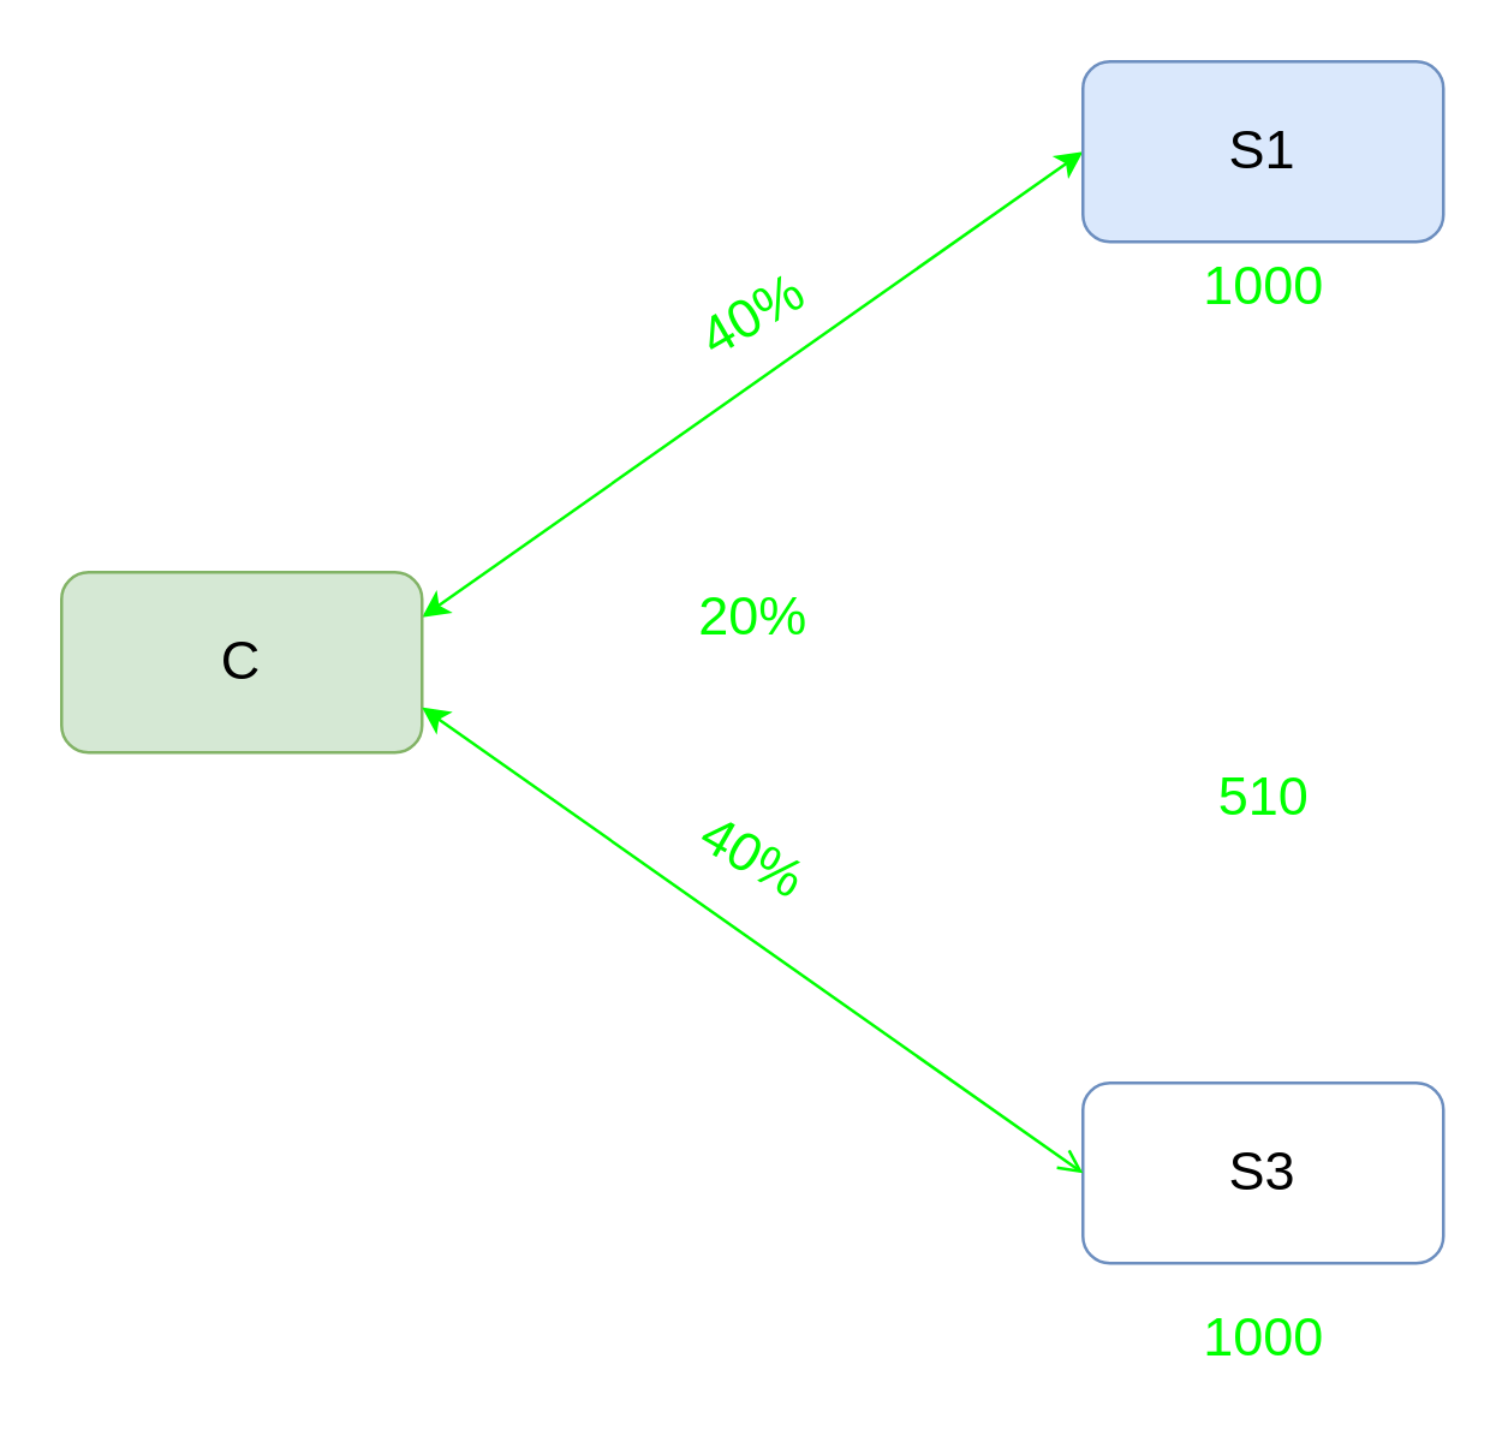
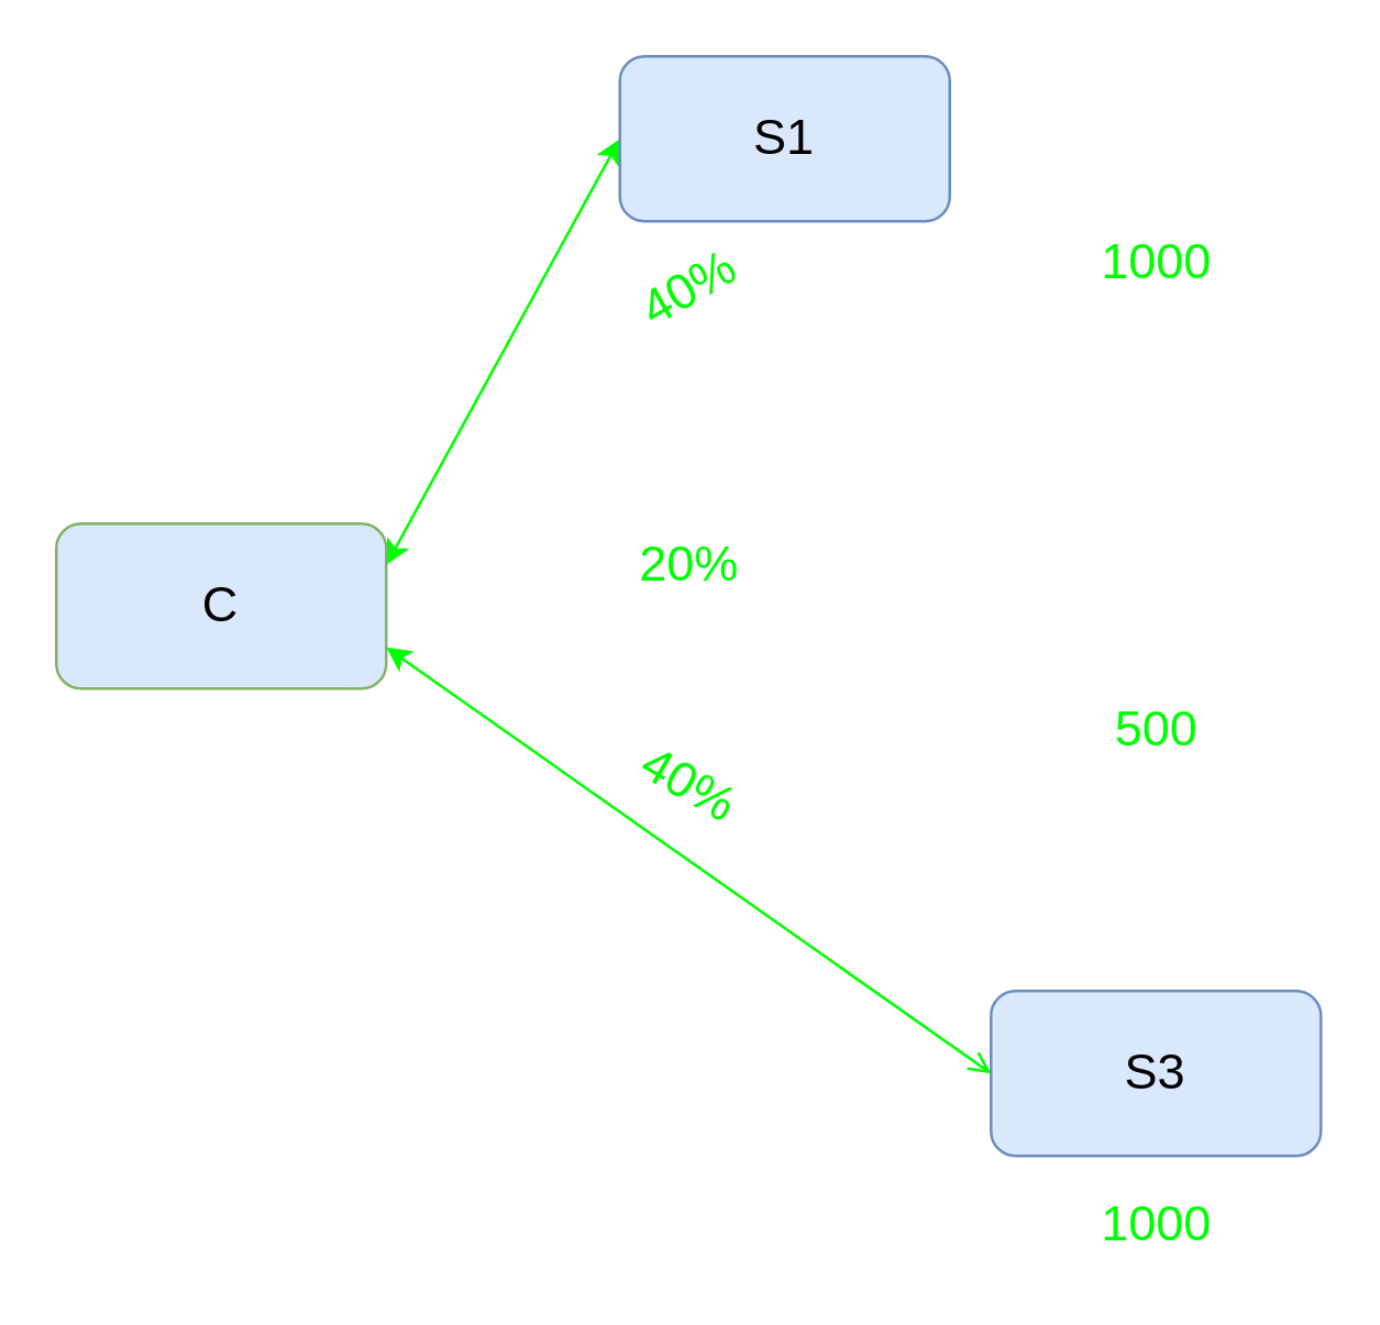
- <mxCell id="4" value="S1" style="rounded=1;whiteSpace=wrap;html=1;fontSize=18;fillColor=#dae8fc;strokeColor=#6c8ebf;" vertex="1" parent="1"><mxGeometry x="360" y="20" width="120" height="60" as="geometry" /></mxCell>
+ <mxCell id="4" value="S1" style="rounded=1;whiteSpace=wrap;html=1;fontSize=18;fillColor=#dae8fc;strokeColor=#6c8ebf;" vertex="1" parent="1"><mxGeometry x="225" y="20" width="120" height="60" as="geometry" /></mxCell>
- <mxCell id="3" value="C" style="rounded=1;whiteSpace=wrap;html=1;fontSize=18;fillColor=#d5e8d4;strokeColor=#82b366;" vertex="1" parent="1"><mxGeometry x="20" y="190" width="120" height="60" as="geometry" /></mxCell>
+ <mxCell id="3" value="C" style="rounded=1;whiteSpace=wrap;html=1;fontSize=18;fillColor=#dae8fc;strokeColor=#82b366;" vertex="1" parent="1"><mxGeometry x="20" y="190" width="120" height="60" as="geometry" /></mxCell>
- <mxCell id="11" value="510" style="text;html=1;resizable=0;autosize=1;align=center;verticalAlign=middle;points=[];fillColor=none;strokeColor=none;rounded=0;fontSize=18;fontColor=#00FF00;" vertex="1" parent="1"><mxGeometry x="395" y="250" width="50" height="30" as="geometry" /></mxCell>
+ <mxCell id="11" value="500" style="text;html=1;resizable=0;autosize=1;align=center;verticalAlign=middle;points=[];fillColor=none;strokeColor=none;rounded=0;fontSize=18;fontColor=#00FF00;" vertex="1" parent="1"><mxGeometry x="395" y="250" width="50" height="30" as="geometry" /></mxCell>
- <mxCell id="5" value="S3" style="rounded=1;whiteSpace=wrap;html=1;fontSize=18;fillColor=#ffffff;strokeColor=#6c8ebf;" vertex="1" parent="1"><mxGeometry x="360" y="360" width="120" height="60" as="geometry" /></mxCell>
+ <mxCell id="5" value="S3" style="rounded=1;whiteSpace=wrap;html=1;fontSize=18;fillColor=#dae8fc;strokeColor=#6c8ebf;" vertex="1" parent="1"><mxGeometry x="360" y="360" width="120" height="60" as="geometry" /></mxCell>
